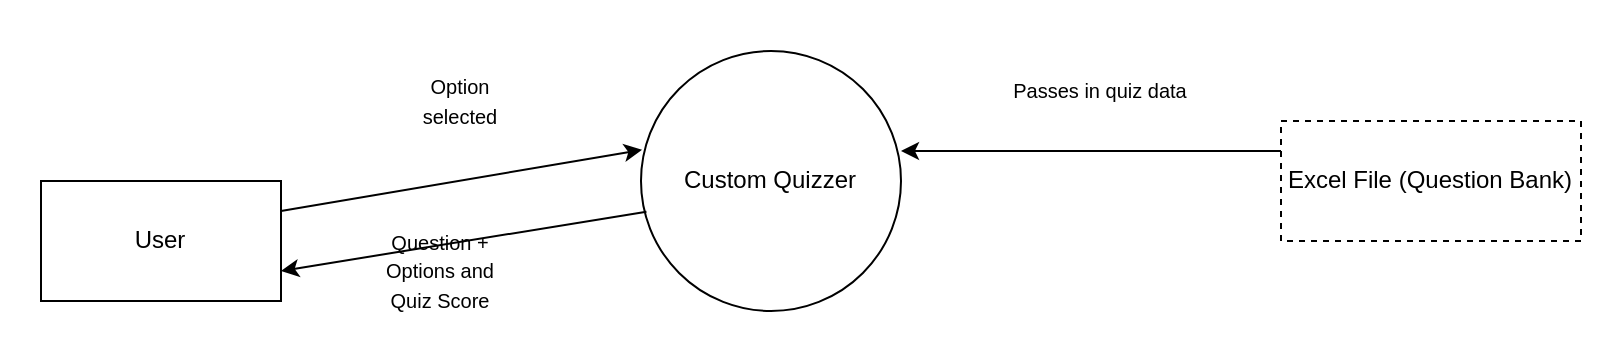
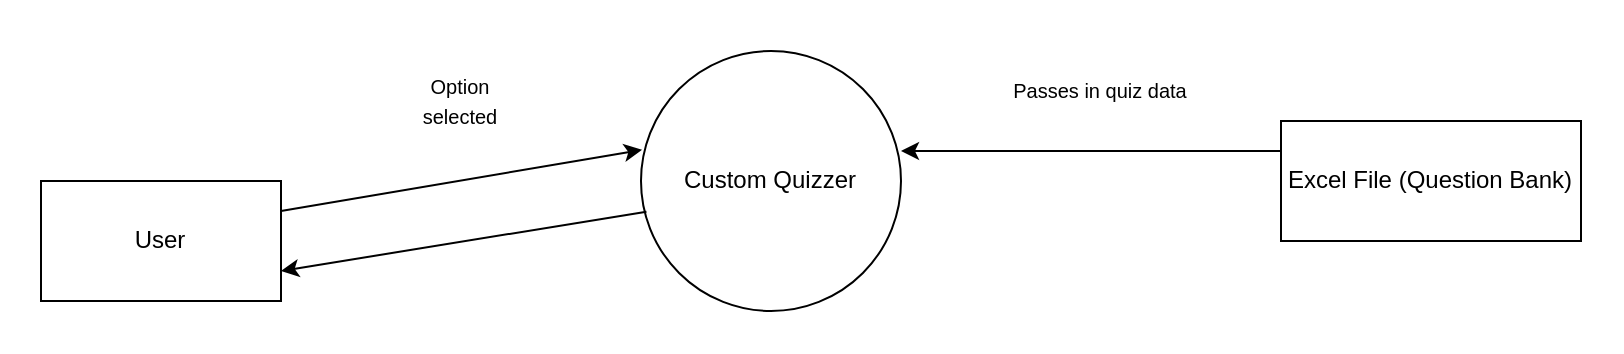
- <mxCell id="3" value="Excel File (Question Bank)" style="rounded=0;whiteSpace=wrap;html=1;dashed=1;" parent="1" vertex="1"><mxGeometry x="640" y="60" width="150" height="60" as="geometry" /></mxCell>
+ <mxCell id="3" value="Excel File (Question Bank)" style="rounded=0;whiteSpace=wrap;html=1;" parent="1" vertex="1"><mxGeometry x="640" y="60" width="150" height="60" as="geometry" /></mxCell>
- <mxCell id="8" value="&lt;font style=&quot;font-size: 10px;&quot;&gt;Question + Options and Quiz Score&lt;/font&gt;" style="text;html=1;align=center;verticalAlign=middle;whiteSpace=wrap;rounded=0;" parent="1" vertex="1"><mxGeometry x="190" y="115" width="60" height="40" as="geometry" /></mxCell>
